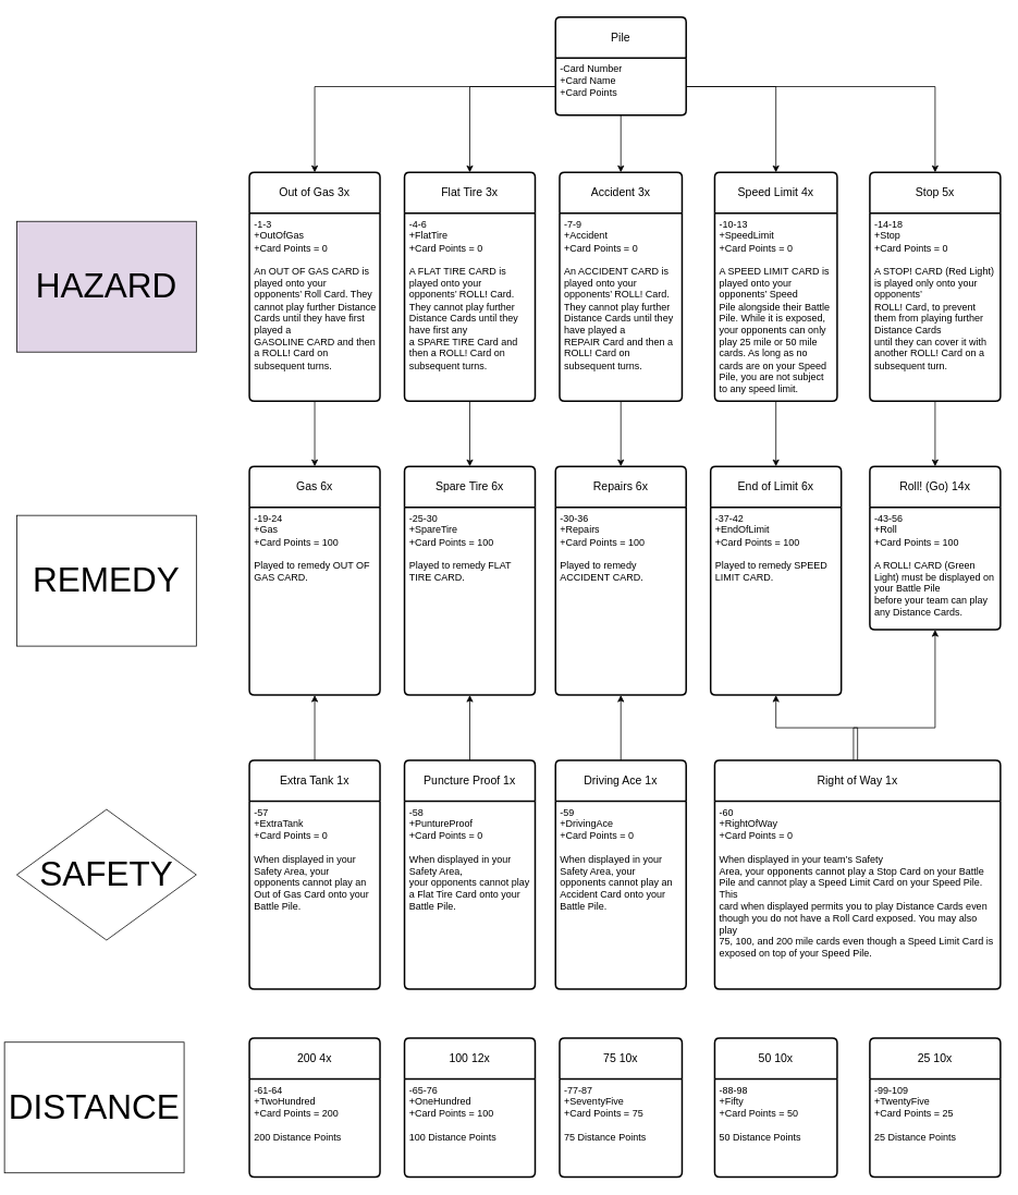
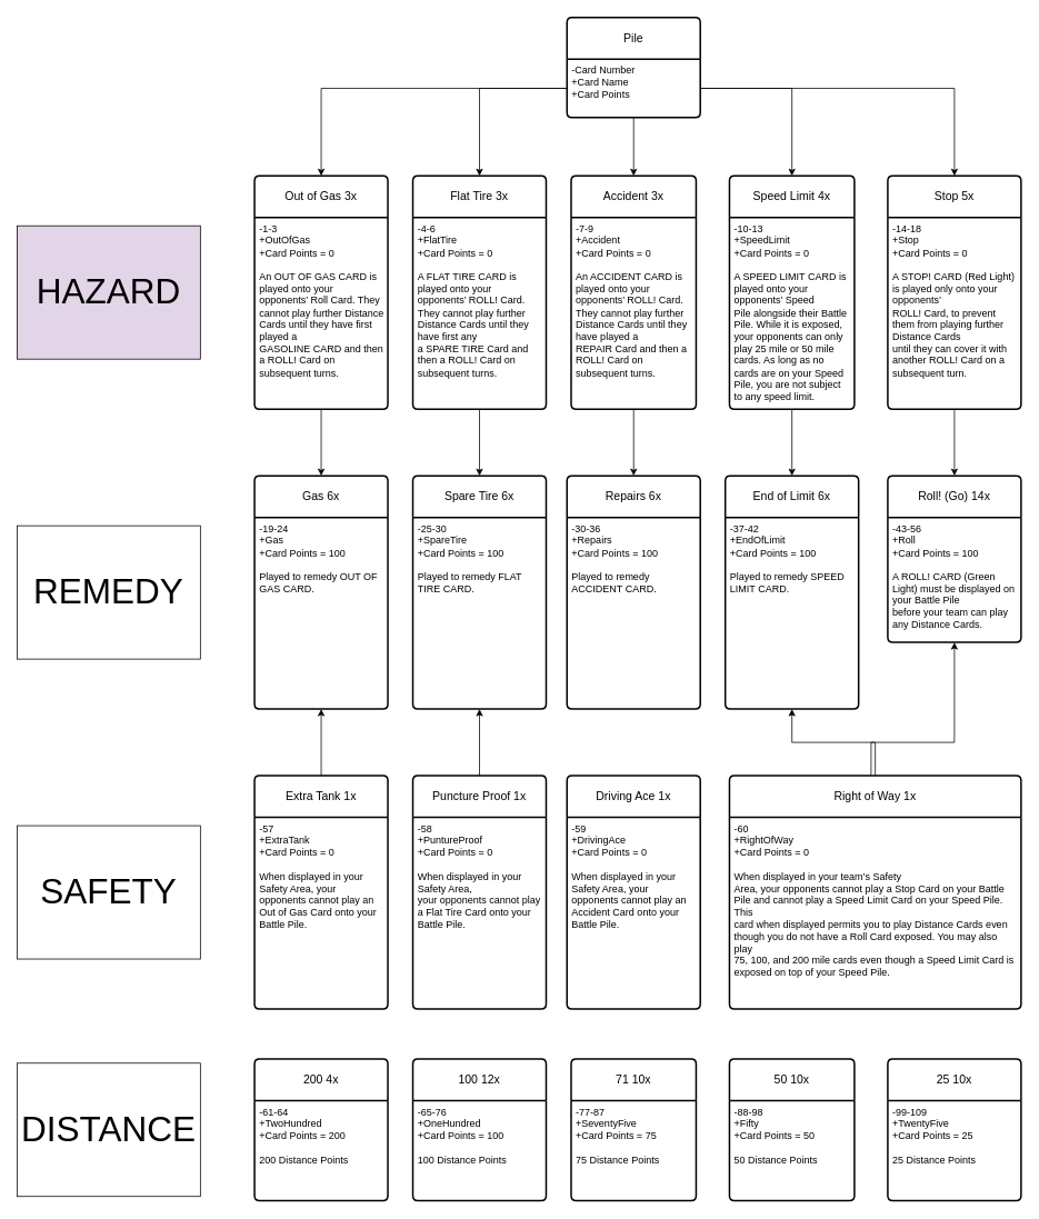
- <mxCell id="40" style="edgeStyle=orthogonalEdgeStyle;rounded=0;orthogonalLoop=1;jettySize=auto;html=1;" parent="1" source="41" target="24" edge="1"><mxGeometry relative="1" as="geometry" /></mxCell>
- <mxCell id="59" value="&lt;font style=&quot;font-size: 42px;&quot;&gt;SAFETY&lt;/font&gt;" style="rhombus;whiteSpace=wrap;html=1;" vertex="1" parent="1"><mxGeometry x="20" y="990" width="220" height="160" as="geometry" /></mxCell>
+ <mxCell id="59" value="&lt;font style=&quot;font-size: 42px;&quot;&gt;SAFETY&lt;/font&gt;" style="rounded=0;whiteSpace=wrap;html=1;" vertex="1" parent="1"><mxGeometry x="20" y="990" width="220" height="160" as="geometry" /></mxCell>
- <mxCell id="51" value="75 10x" style="swimlane;childLayout=stackLayout;horizontal=1;startSize=50;horizontalStack=0;rounded=1;fontSize=14;fontStyle=0;strokeWidth=2;resizeParent=0;resizeLast=1;shadow=0;dashed=0;align=center;arcSize=4;whiteSpace=wrap;html=1;" parent="1" vertex="1"><mxGeometry x="685" y="1270" width="150" height="170" as="geometry" /></mxCell>
+ <mxCell id="51" value="71 10x" style="swimlane;childLayout=stackLayout;horizontal=1;startSize=50;horizontalStack=0;rounded=1;fontSize=14;fontStyle=0;strokeWidth=2;resizeParent=0;resizeLast=1;shadow=0;dashed=0;align=center;arcSize=4;whiteSpace=wrap;html=1;" parent="1" vertex="1"><mxGeometry x="685" y="1270" width="150" height="170" as="geometry" /></mxCell>
- <mxCell id="60" value="&lt;font style=&quot;font-size: 42px;&quot;&gt;DISTANCE&lt;/font&gt;" style="rounded=0;whiteSpace=wrap;html=1;" vertex="1" parent="1"><mxGeometry x="5" y="1275" width="220" height="160" as="geometry" /></mxCell>
+ <mxCell id="60" value="&lt;font style=&quot;font-size: 42px;&quot;&gt;DISTANCE&lt;/font&gt;" style="rounded=0;whiteSpace=wrap;html=1;" vertex="1" parent="1"><mxGeometry x="20" y="1275" width="220" height="160" as="geometry" /></mxCell>
